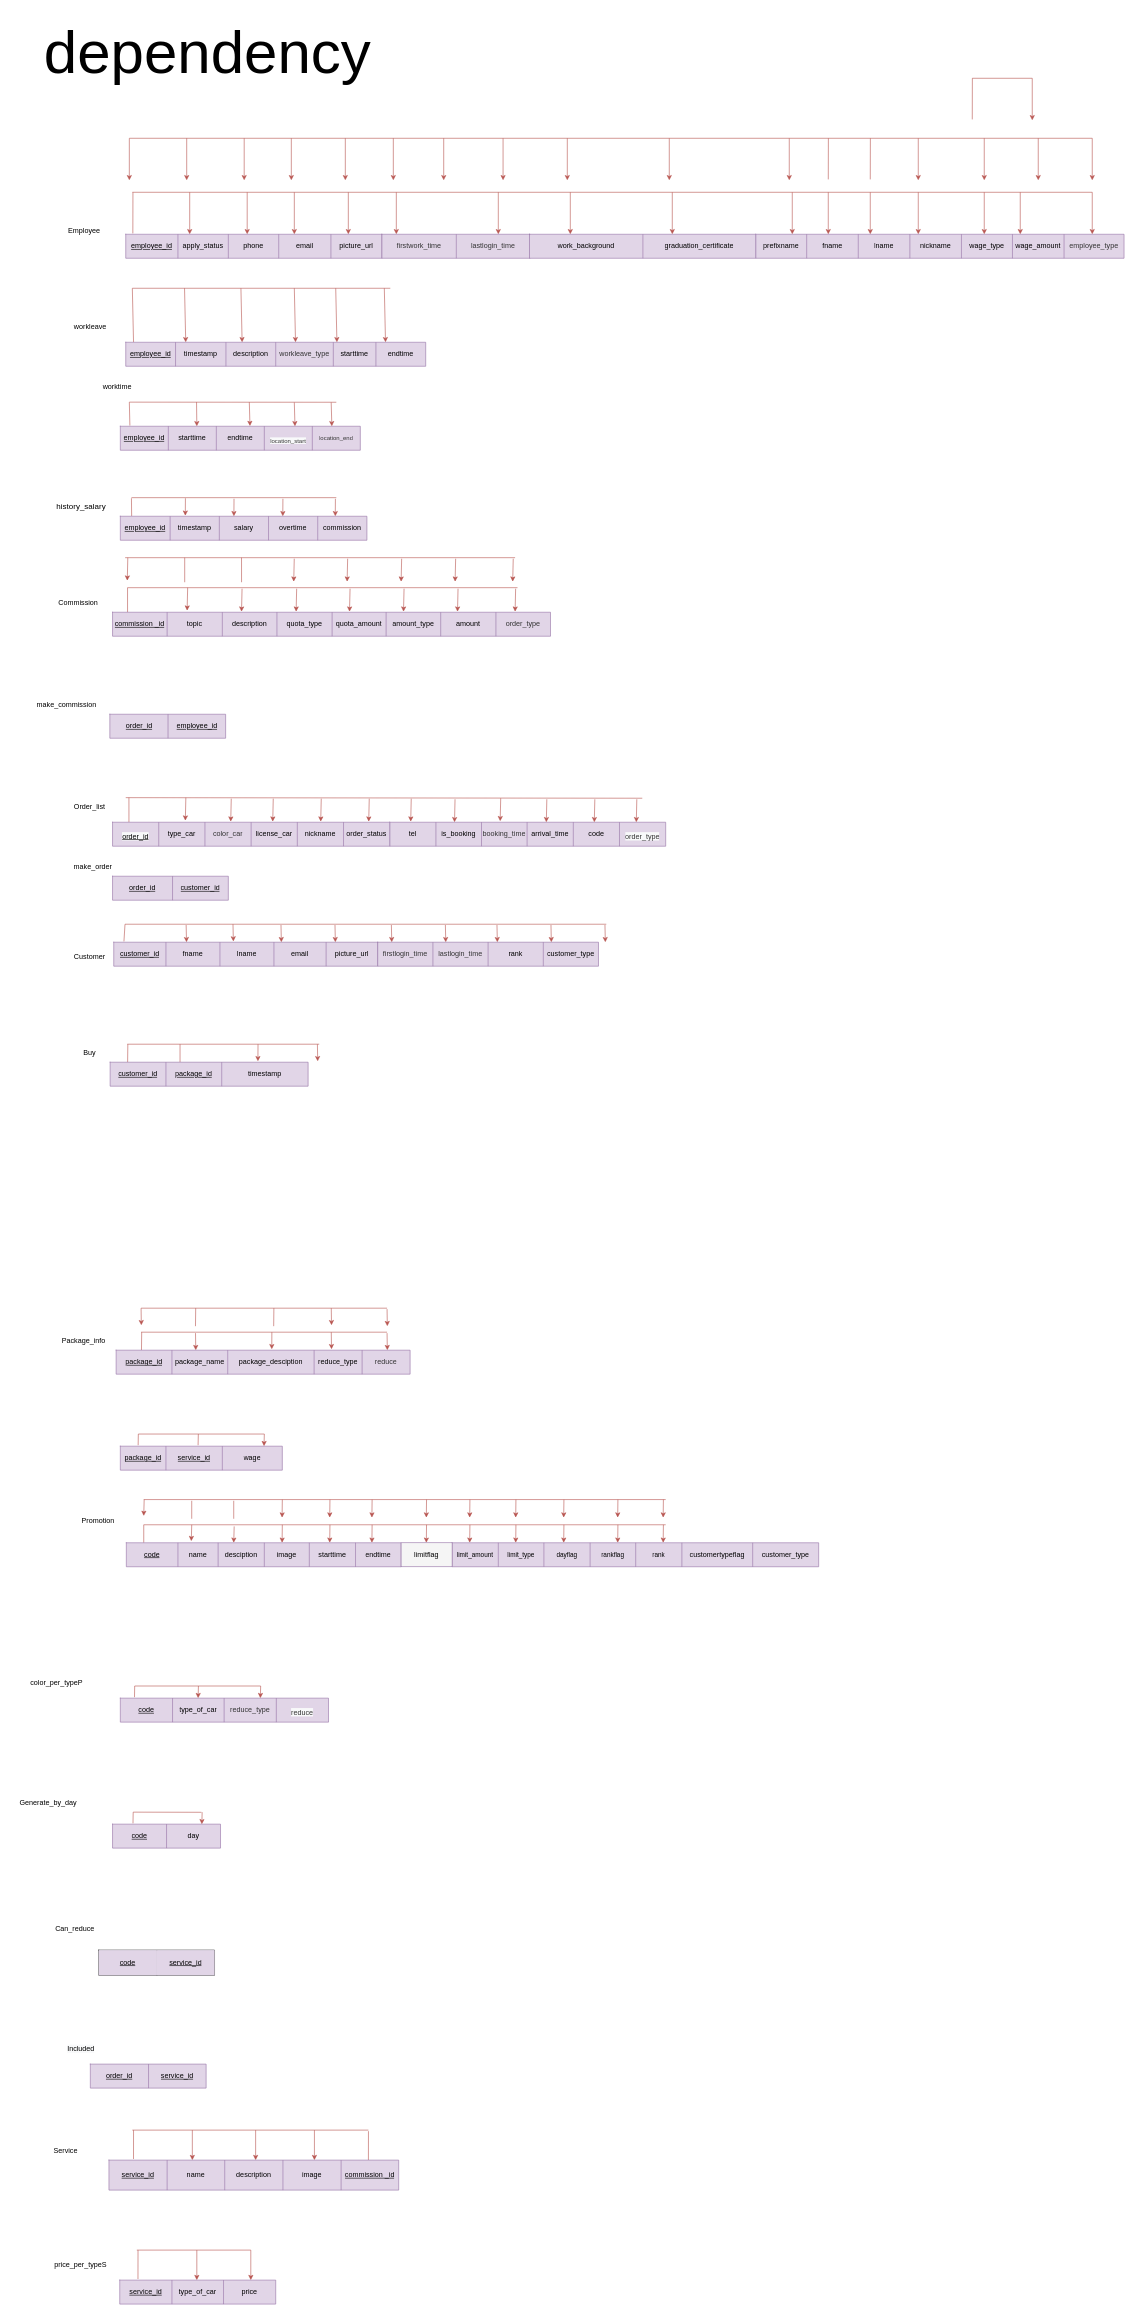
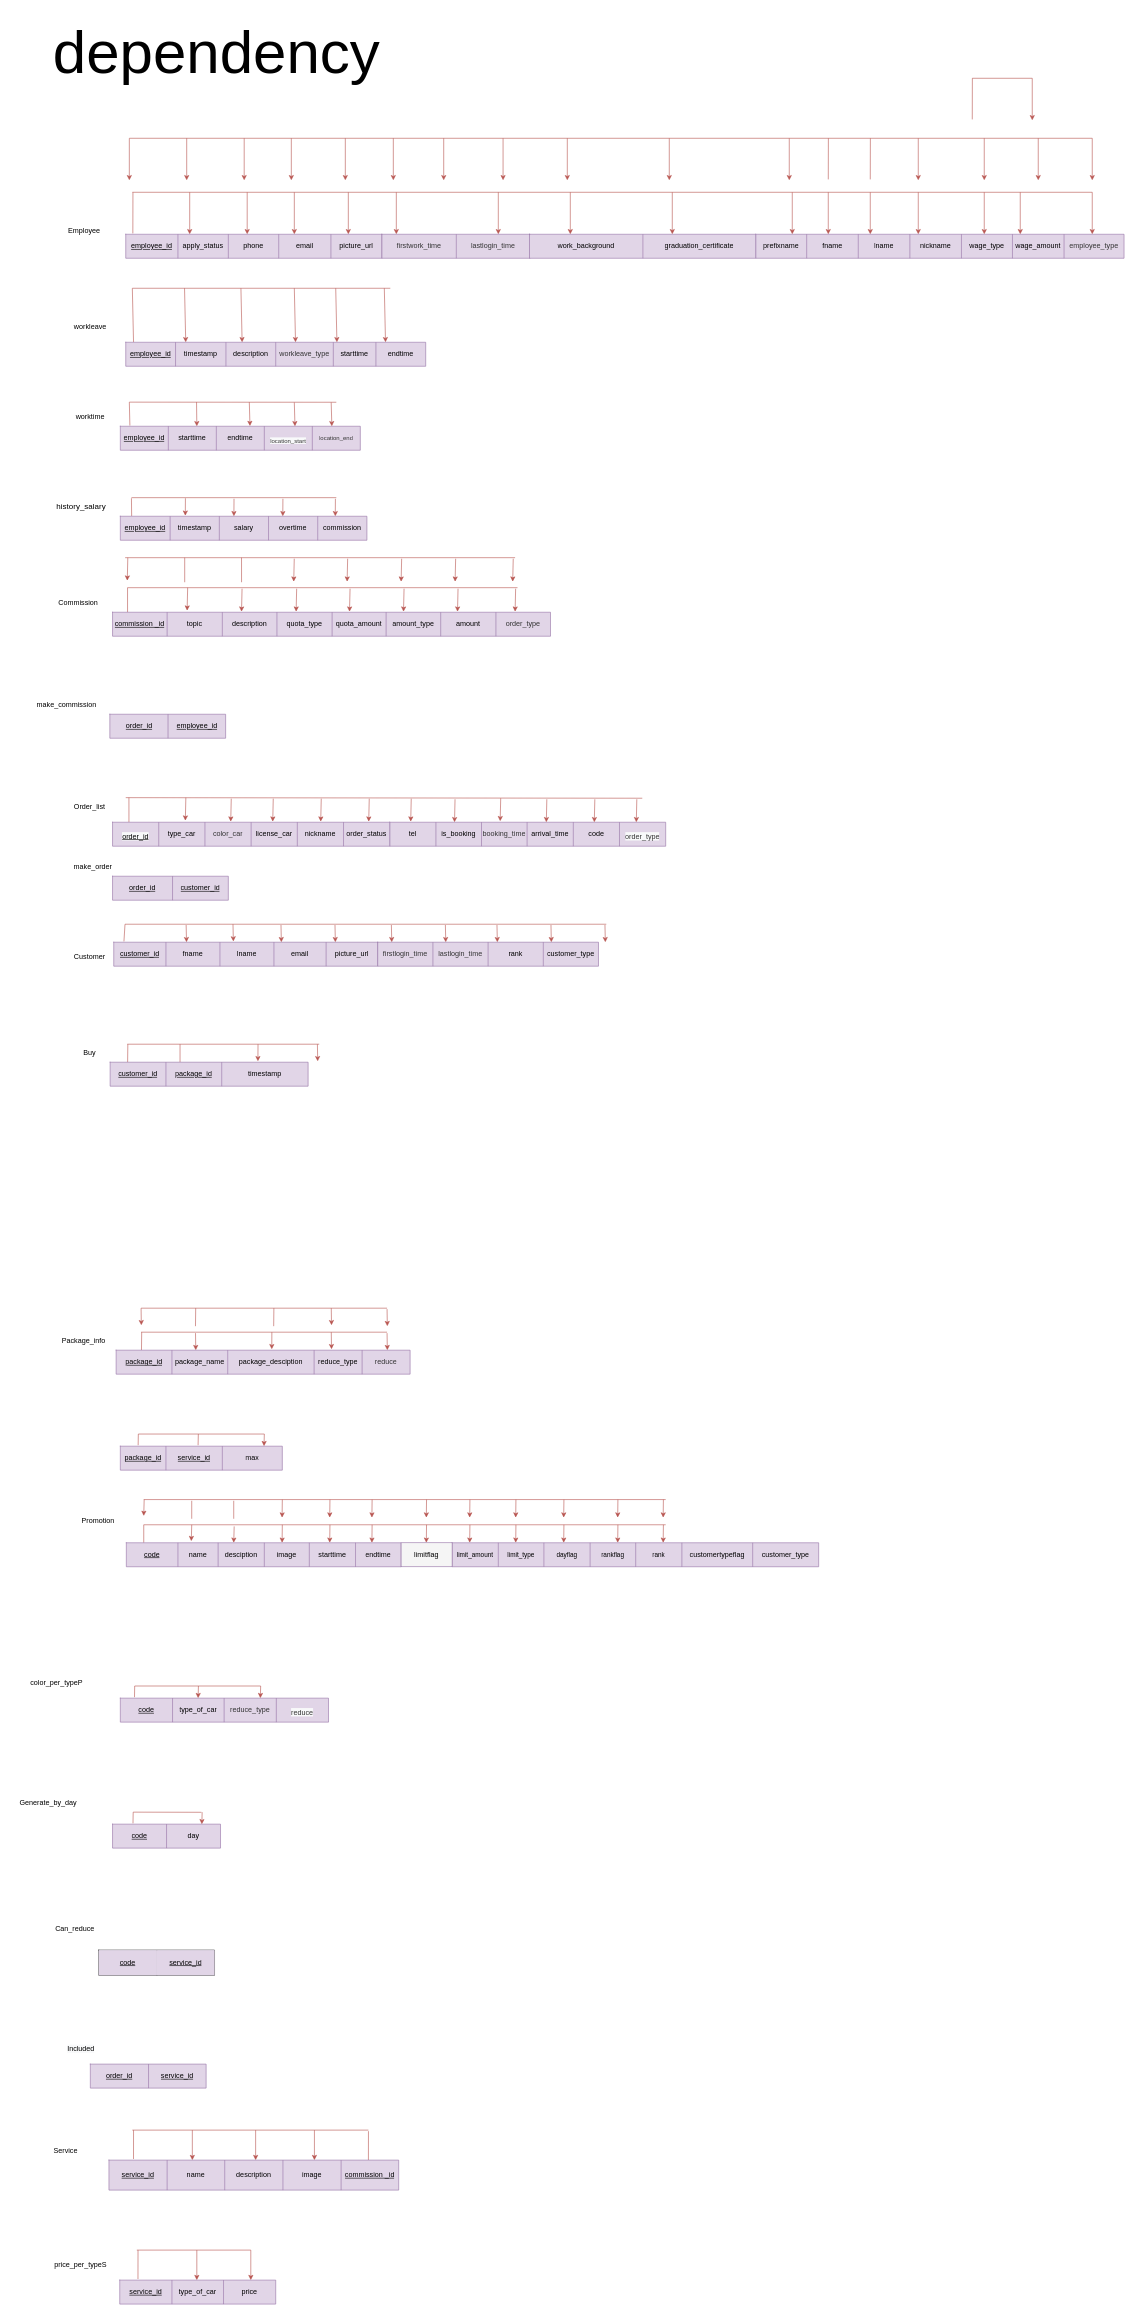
- <mxCell id="174" value="&lt;font style=&quot;font-size: 100px;&quot;&gt;dependency&lt;/font&gt;" style="text;html=1;align=center;verticalAlign=middle;resizable=0;points=[];autosize=1;strokeColor=none;fillColor=none;" parent="1" vertex="1"><mxGeometry x="60" y="20" width="570" height="130" as="geometry" /></mxCell>
+ <mxCell id="174" value="&lt;font style=&quot;font-size: 100px;&quot;&gt;dependency&lt;/font&gt;" style="text;html=1;align=center;verticalAlign=middle;resizable=0;points=[];autosize=1;strokeColor=none;fillColor=none;" parent="1" vertex="1"><mxGeometry x="75" y="20" width="570" height="130" as="geometry" /></mxCell>
- <mxCell id="9" value="worktime" style="text;html=1;strokeColor=none;fillColor=none;align=center;verticalAlign=middle;whiteSpace=wrap;rounded=0;fontFamily=Helvetica;fontSize=12;fontColor=default;startSize=0;" parent="1" vertex="1"><mxGeometry x="165" y="630" width="60" height="30" as="geometry" /></mxCell>
+ <mxCell id="9" value="worktime" style="text;html=1;strokeColor=none;fillColor=none;align=center;verticalAlign=middle;whiteSpace=wrap;rounded=0;fontFamily=Helvetica;fontSize=12;fontColor=default;startSize=0;" parent="1" vertex="1"><mxGeometry x="120" y="680" width="60" height="30" as="geometry" /></mxCell>
- <mxCell id="284" value="&lt;span style=&quot;font-size: 9pt; line-height: 106%; font-family: Helvetica, sans-serif; background-image: initial; background-position: initial; background-size: initial; background-repeat: initial; background-attachment: initial; background-origin: initial; background-clip: initial;&quot;&gt;wage&lt;/span&gt;" style="shape=partialRectangle;html=1;whiteSpace=wrap;connectable=0;overflow=hidden;fillColor=none;top=0;left=0;bottom=0;right=0;pointerEvents=1;strokeColor=default;fontFamily=Helvetica;fontSize=12;fontColor=default;startSize=0;" vertex="1" parent="281"><mxGeometry x="170" width="100" height="40" as="geometry"><mxRectangle width="100" height="40" as="alternateBounds" /></mxGeometry></mxCell>
+ <mxCell id="284" value="&lt;span style=&quot;font-size: 9pt; line-height: 106%; font-family: Helvetica, sans-serif; background-image: initial; background-position: initial; background-size: initial; background-repeat: initial; background-attachment: initial; background-origin: initial; background-clip: initial;&quot;&gt;max&lt;/span&gt;" style="shape=partialRectangle;html=1;whiteSpace=wrap;connectable=0;overflow=hidden;fillColor=none;top=0;left=0;bottom=0;right=0;pointerEvents=1;strokeColor=default;fontFamily=Helvetica;fontSize=12;fontColor=default;startSize=0;" vertex="1" parent="281"><mxGeometry x="170" width="100" height="40" as="geometry"><mxRectangle width="100" height="40" as="alternateBounds" /></mxGeometry></mxCell>
